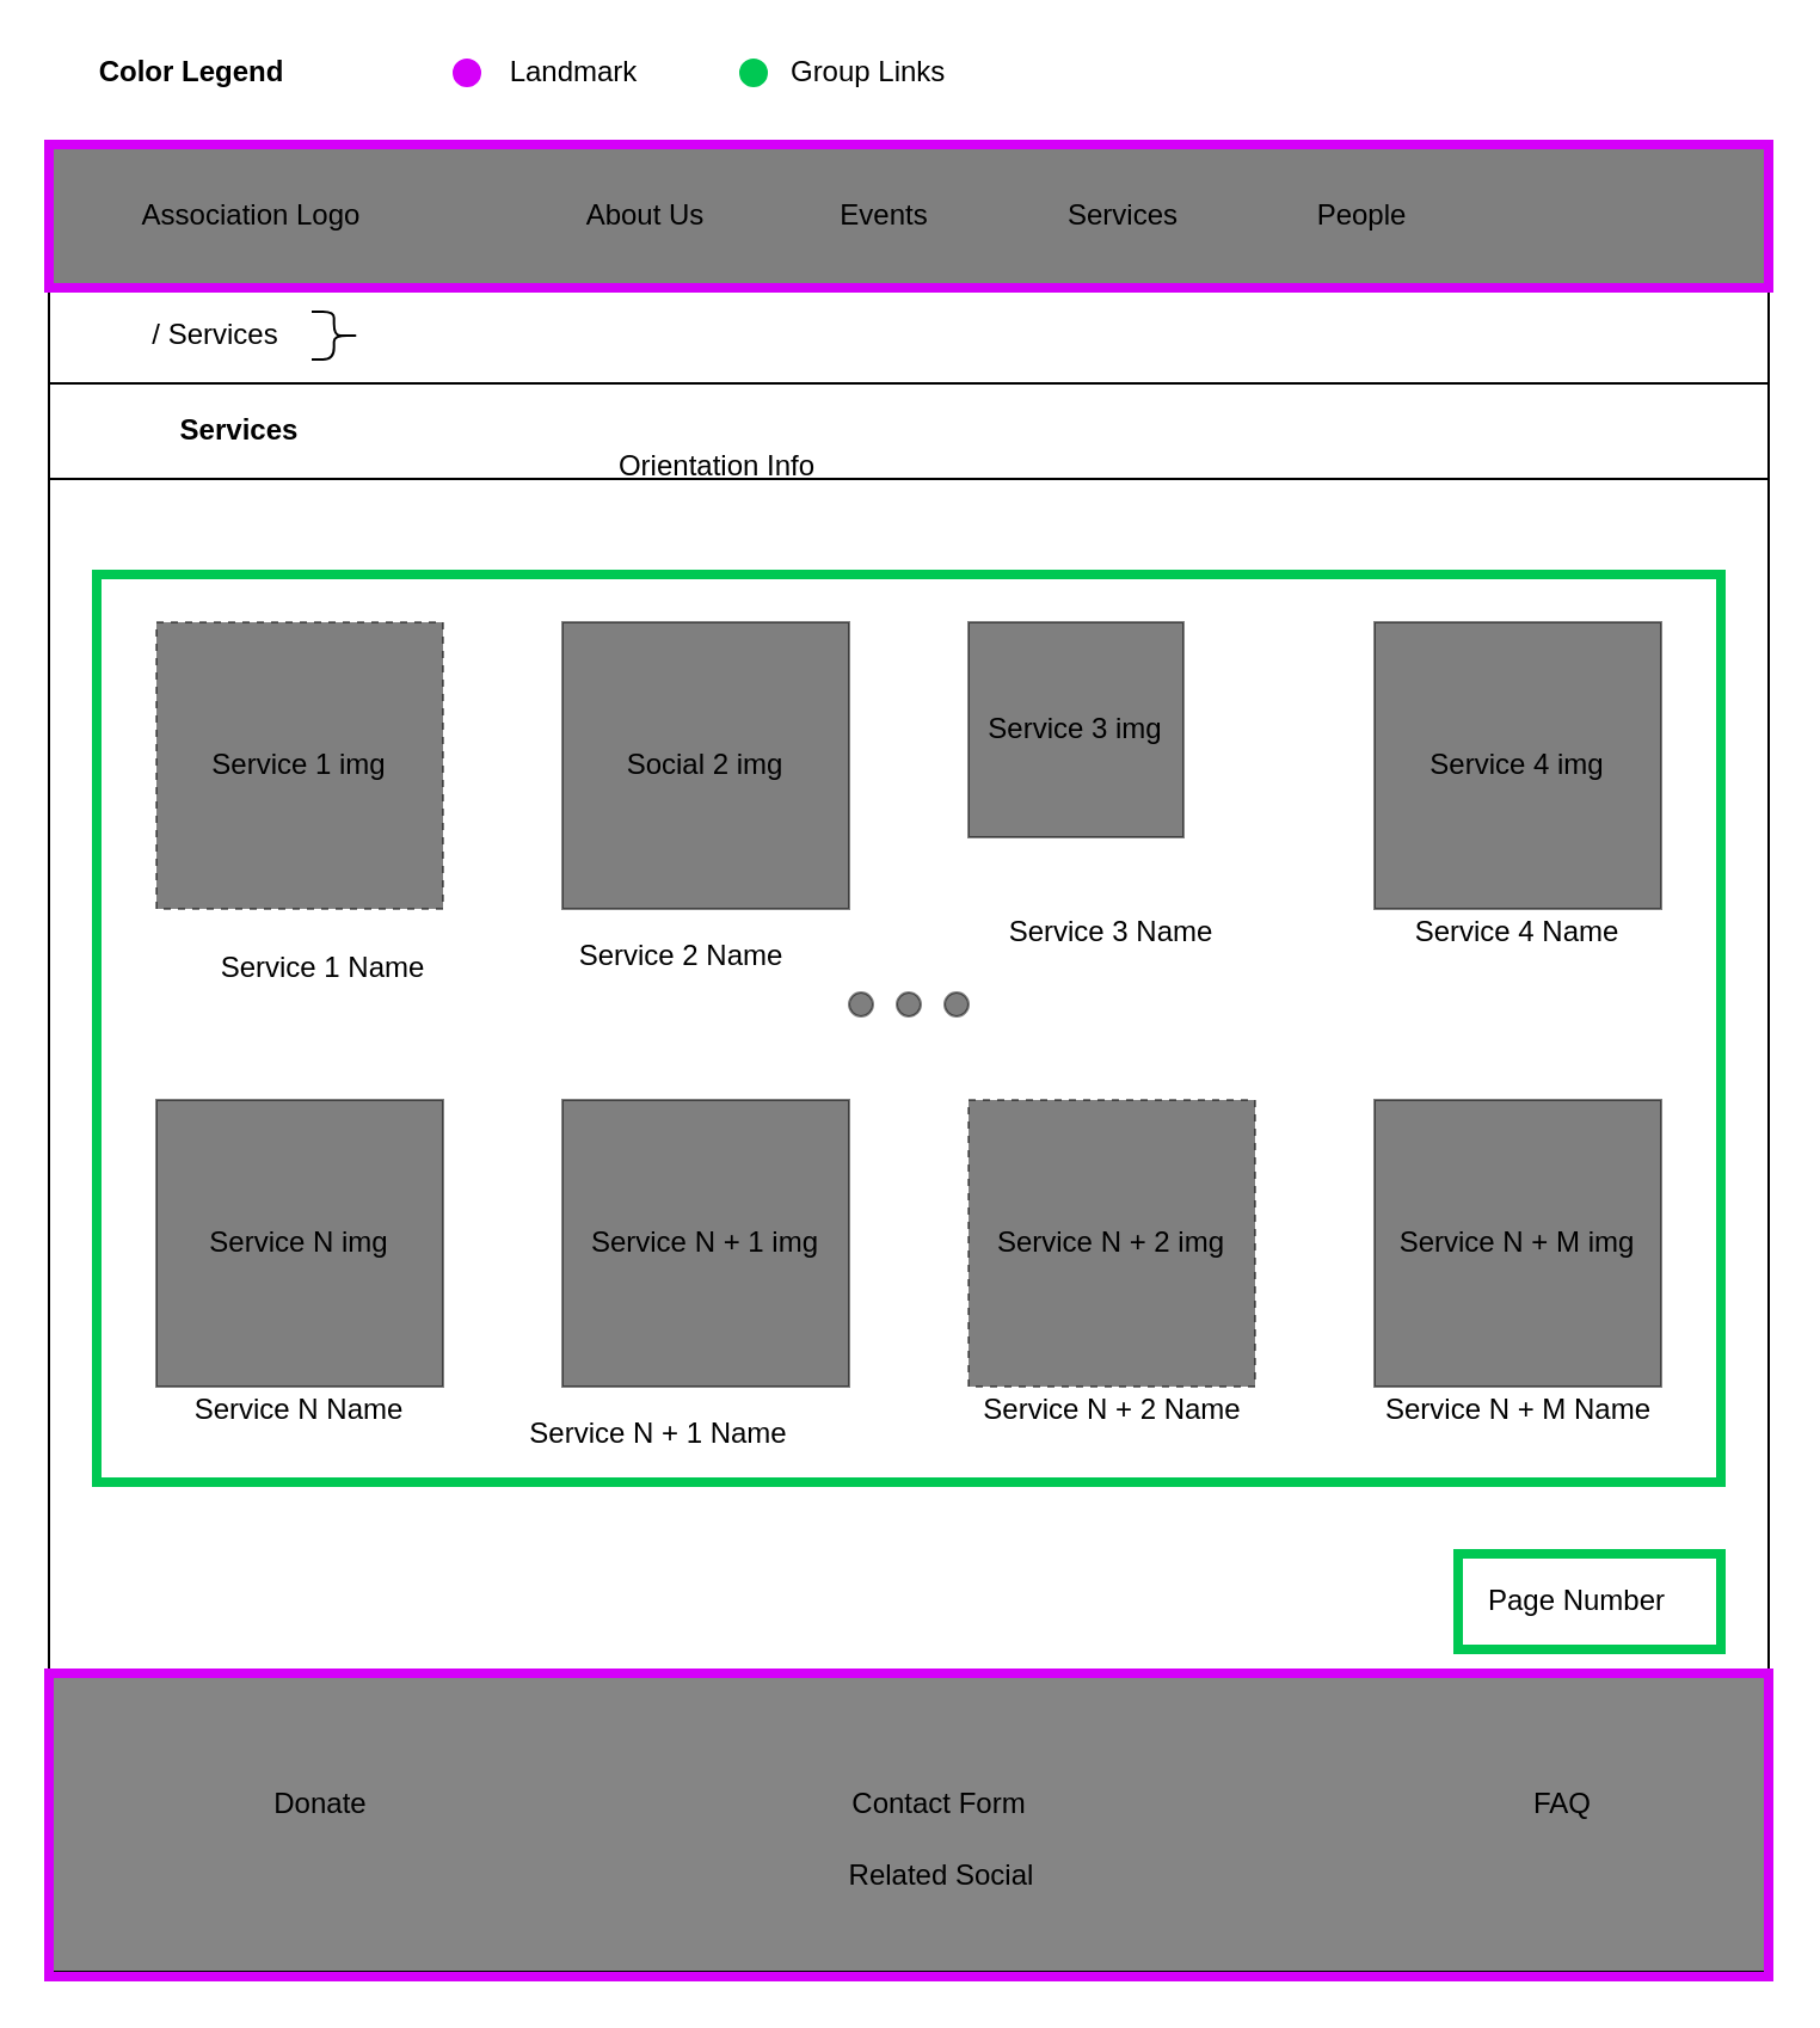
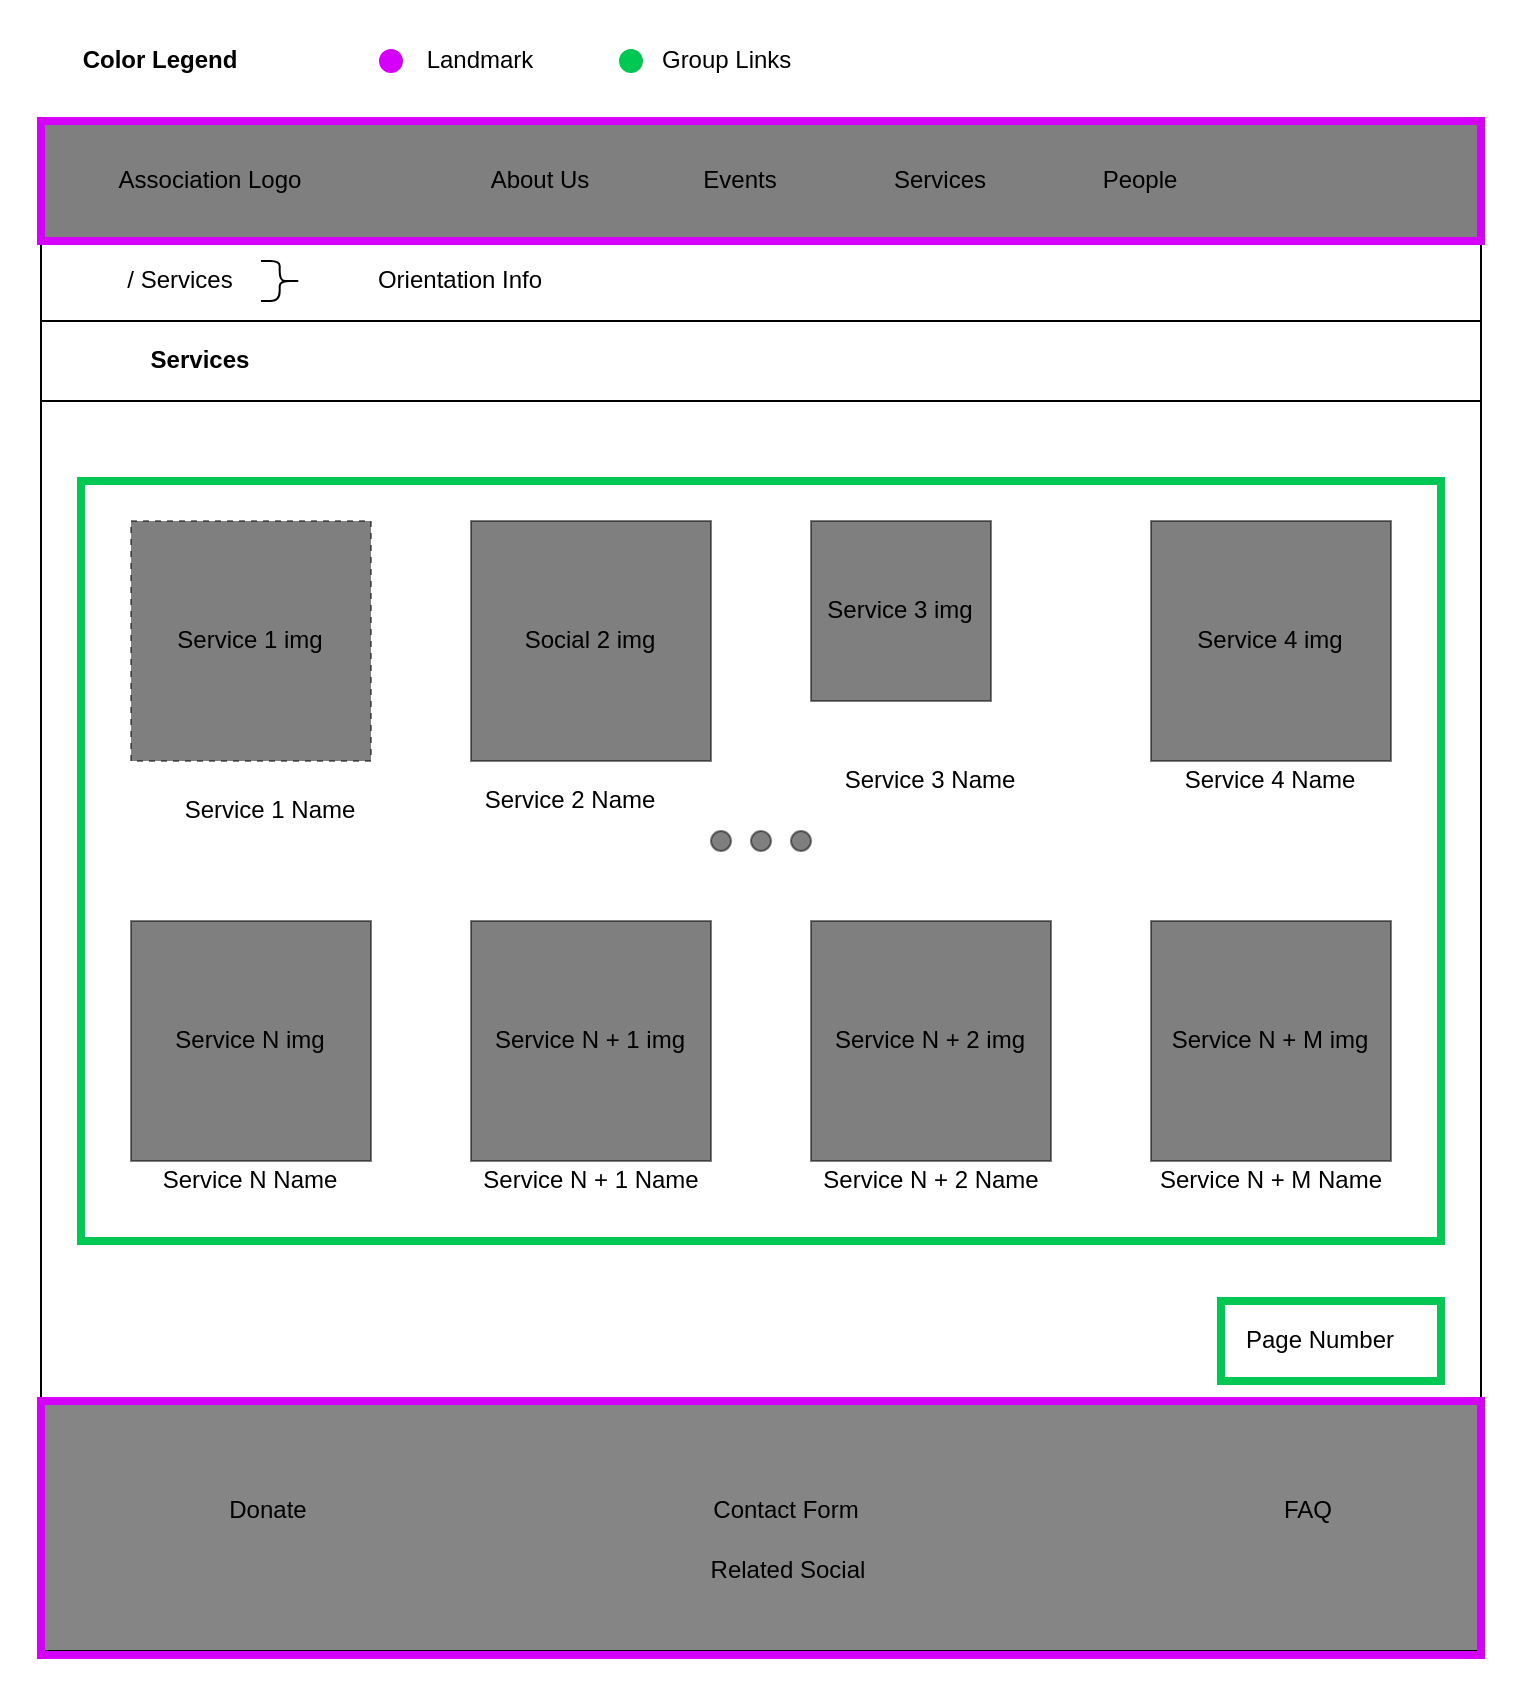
- <mxCell id="24" value="Orientation Info" style="text;html=1;strokeColor=none;fillColor=none;align=center;verticalAlign=middle;whiteSpace=wrap;rounded=0;fontColor=#000000;opacity=50;" parent="1" vertex="1"><mxGeometry x="230" y="185" width="140" height="20" as="geometry" /></mxCell>
+ <mxCell id="24" value="Orientation Info" style="text;html=1;strokeColor=none;fillColor=none;align=center;verticalAlign=middle;whiteSpace=wrap;rounded=0;fontColor=#000000;opacity=50;" parent="1" vertex="1"><mxGeometry x="160" y="130" width="140" height="20" as="geometry" /></mxCell>
- <mxCell id="34" value="Service N + 2 img" style="rounded=0;whiteSpace=wrap;html=1;strokeColor=#000000;strokeWidth=1;fillColor=#000000;gradientColor=none;fontColor=#000000;opacity=50;dashed=1;" parent="1" vertex="1"><mxGeometry x="405" y="460" width="120" height="120" as="geometry" /></mxCell>
+ <mxCell id="34" value="Service N + 2 img" style="rounded=0;whiteSpace=wrap;html=1;strokeColor=#000000;strokeWidth=1;fillColor=#000000;gradientColor=none;fontColor=#000000;opacity=50;" parent="1" vertex="1"><mxGeometry x="405" y="460" width="120" height="120" as="geometry" /></mxCell>
- <mxCell id="47" value="Service N + 1 Name" style="text;html=1;strokeColor=none;fillColor=none;align=center;verticalAlign=middle;whiteSpace=wrap;rounded=0;" vertex="1" parent="1"><mxGeometry x="210.63" y="590" width="128.75" height="20" as="geometry" /></mxCell>
+ <mxCell id="47" value="Service N + 1 Name" style="text;html=1;strokeColor=none;fillColor=none;align=center;verticalAlign=middle;whiteSpace=wrap;rounded=0;" vertex="1" parent="1"><mxGeometry x="230.63" y="580" width="128.75" height="20" as="geometry" /></mxCell>
